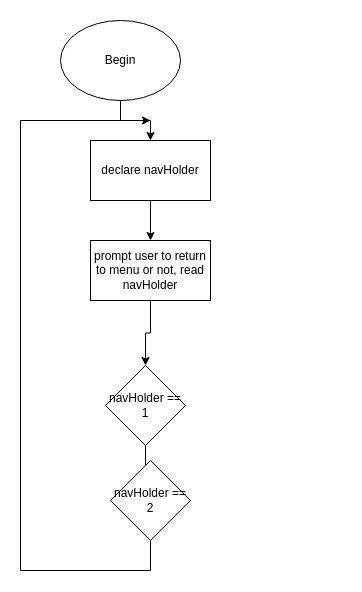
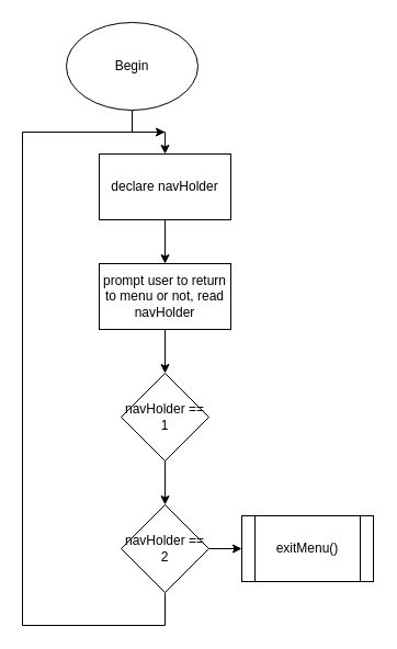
- <mxCell id="9" value="navHolder == 1" style="rhombus;whiteSpace=wrap;html=1;" vertex="1" parent="1"><mxGeometry x="105" y="365" width="80" height="80" as="geometry" /></mxCell>
+ <mxCell id="9" value="navHolder == 1" style="rhombus;whiteSpace=wrap;html=1;" vertex="1" parent="1"><mxGeometry x="110" y="340" width="80" height="80" as="geometry" /></mxCell>
+ <mxCell id="11" value="" style="edgeStyle=orthogonalEdgeStyle;rounded=0;orthogonalLoop=1;jettySize=auto;html=1;" edge="1" parent="1" source="12" target="13"><mxGeometry relative="1" as="geometry" /></mxCell>
+ <mxCell id="13" value="exitMenu()" style="shape=process;whiteSpace=wrap;html=1;backgroundOutline=1;" vertex="1" parent="1"><mxGeometry x="220" y="470" width="120" height="60" as="geometry" /></mxCell>
